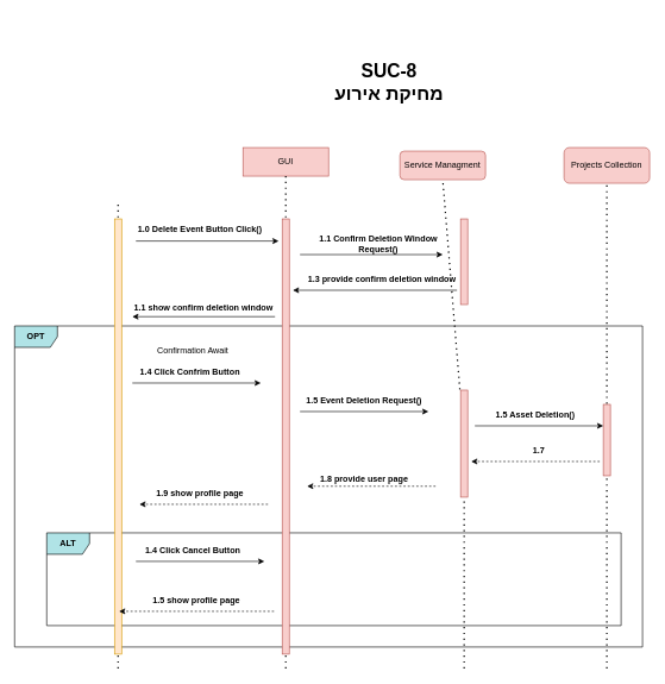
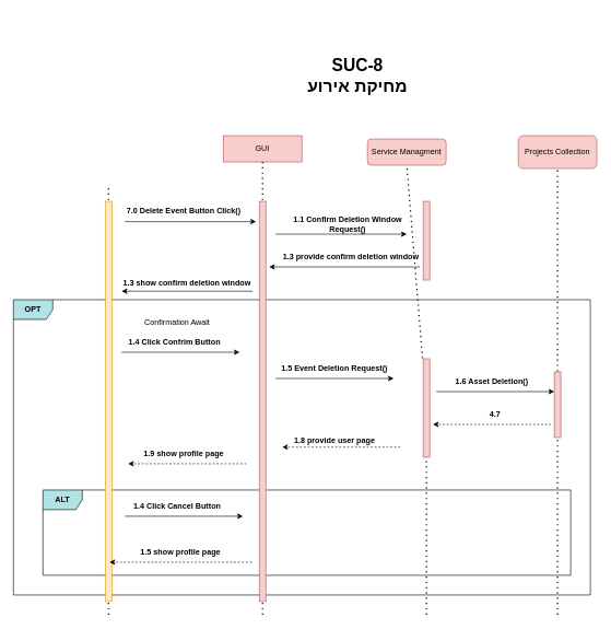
- <mxCell id="13" value="&lt;font style=&quot;font-size: 12px&quot;&gt;1.0 Delete Event Button Click()&lt;/font&gt;" style="text;html=1;strokeColor=none;fillColor=none;align=center;verticalAlign=middle;whiteSpace=wrap;rounded=0;shadow=0;glass=0;sketch=0;fontSize=12;fontStyle=1" parent="1" vertex="1"><mxGeometry x="190" y="275" width="180" height="10" as="geometry" /></mxCell>
+ <mxCell id="13" value="&lt;font style=&quot;font-size: 12px&quot;&gt;7.0 Delete Event Button Click()&lt;/font&gt;" style="text;html=1;strokeColor=none;fillColor=none;align=center;verticalAlign=middle;whiteSpace=wrap;rounded=0;shadow=0;glass=0;sketch=0;fontSize=12;fontStyle=1" parent="1" vertex="1"><mxGeometry x="190" y="275" width="180" height="10" as="geometry" /></mxCell>
- <mxCell id="32" value="&lt;font style=&quot;font-size: 12px&quot;&gt;&lt;b style=&quot;font-size: 12px&quot;&gt;1.1 show confirm deletion window&lt;/b&gt;&lt;/font&gt;" style="text;html=1;strokeColor=none;fillColor=none;align=center;verticalAlign=middle;whiteSpace=wrap;rounded=0;shadow=0;glass=0;sketch=0;fontSize=12;" parent="1" vertex="1"><mxGeometry x="185" y="385" width="200" height="10" as="geometry" /></mxCell>
+ <mxCell id="32" value="&lt;font style=&quot;font-size: 12px&quot;&gt;&lt;b style=&quot;font-size: 12px&quot;&gt;1.3 show confirm deletion window&lt;/b&gt;&lt;/font&gt;" style="text;html=1;strokeColor=none;fillColor=none;align=center;verticalAlign=middle;whiteSpace=wrap;rounded=0;shadow=0;glass=0;sketch=0;fontSize=12;" parent="1" vertex="1"><mxGeometry x="185" y="385" width="200" height="10" as="geometry" /></mxCell>
- <mxCell id="35" value="&lt;b&gt;1.5 Asset Deletion()&lt;/b&gt;" style="text;html=1;strokeColor=none;fillColor=none;align=center;verticalAlign=middle;whiteSpace=wrap;rounded=0;shadow=0;glass=0;sketch=0;fontSize=12;" parent="1" vertex="1"><mxGeometry x="635" y="535" width="230" height="10" as="geometry" /></mxCell>
+ <mxCell id="35" value="&lt;b&gt;1.6 Asset Deletion()&lt;/b&gt;" style="text;html=1;strokeColor=none;fillColor=none;align=center;verticalAlign=middle;whiteSpace=wrap;rounded=0;shadow=0;glass=0;sketch=0;fontSize=12;" parent="1" vertex="1"><mxGeometry x="635" y="535" width="230" height="10" as="geometry" /></mxCell>
- <mxCell id="37" value="&lt;b&gt;1.7&lt;/b&gt;" style="text;html=1;strokeColor=none;fillColor=none;align=center;verticalAlign=middle;whiteSpace=wrap;rounded=0;shadow=0;glass=0;sketch=0;fontSize=12;" parent="1" vertex="1"><mxGeometry x="640" y="585" width="230" height="10" as="geometry" /></mxCell>
+ <mxCell id="37" value="&lt;b&gt;4.7&lt;/b&gt;" style="text;html=1;strokeColor=none;fillColor=none;align=center;verticalAlign=middle;whiteSpace=wrap;rounded=0;shadow=0;glass=0;sketch=0;fontSize=12;" parent="1" vertex="1"><mxGeometry x="640" y="585" width="230" height="10" as="geometry" /></mxCell>
